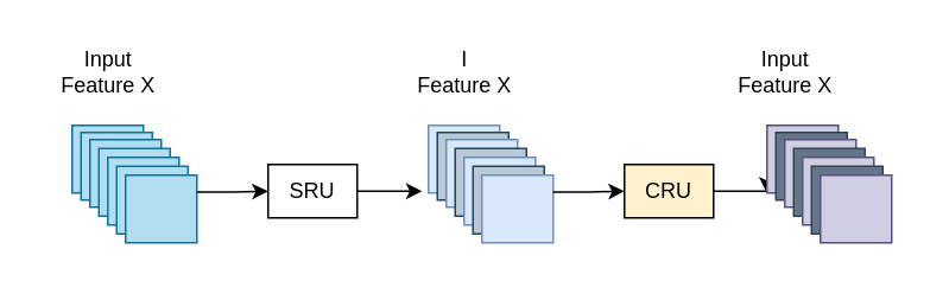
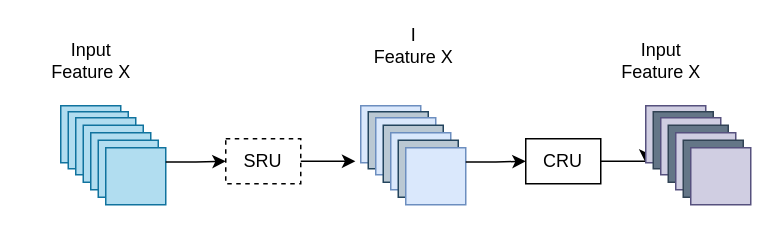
- <mxCell id="33" value="I&lt;br&gt;Feature X" style="text;html=1;align=center;verticalAlign=middle;resizable=0;points=[];autosize=1;strokeColor=none;fillColor=none;" vertex="1" parent="1"><mxGeometry x="220" y="20" width="80" height="40" as="geometry" /></mxCell>
+ <mxCell id="33" value="I&lt;br&gt;Feature X" style="text;html=1;align=center;verticalAlign=middle;resizable=0;points=[];autosize=1;strokeColor=none;fillColor=none;" vertex="1" parent="1"><mxGeometry x="235" y="10" width="80" height="40" as="geometry" /></mxCell>
- <mxCell id="2" value="SRU" style="rounded=0;whiteSpace=wrap;html=1;" vertex="1" parent="1"><mxGeometry x="150" y="92" width="50" height="30" as="geometry" /></mxCell>
+ <mxCell id="2" value="SRU" style="rounded=0;whiteSpace=wrap;html=1;dashed=1;" vertex="1" parent="1"><mxGeometry x="150" y="92" width="50" height="30" as="geometry" /></mxCell>
- <mxCell id="4" value="CRU" style="rounded=0;whiteSpace=wrap;html=1;rotation=0;fillColor=#fff2cc;" vertex="1" parent="1"><mxGeometry x="350" y="92" width="50" height="30" as="geometry" /></mxCell>
+ <mxCell id="4" value="CRU" style="rounded=0;whiteSpace=wrap;html=1;rotation=0;" vertex="1" parent="1"><mxGeometry x="350" y="92" width="50" height="30" as="geometry" /></mxCell>
